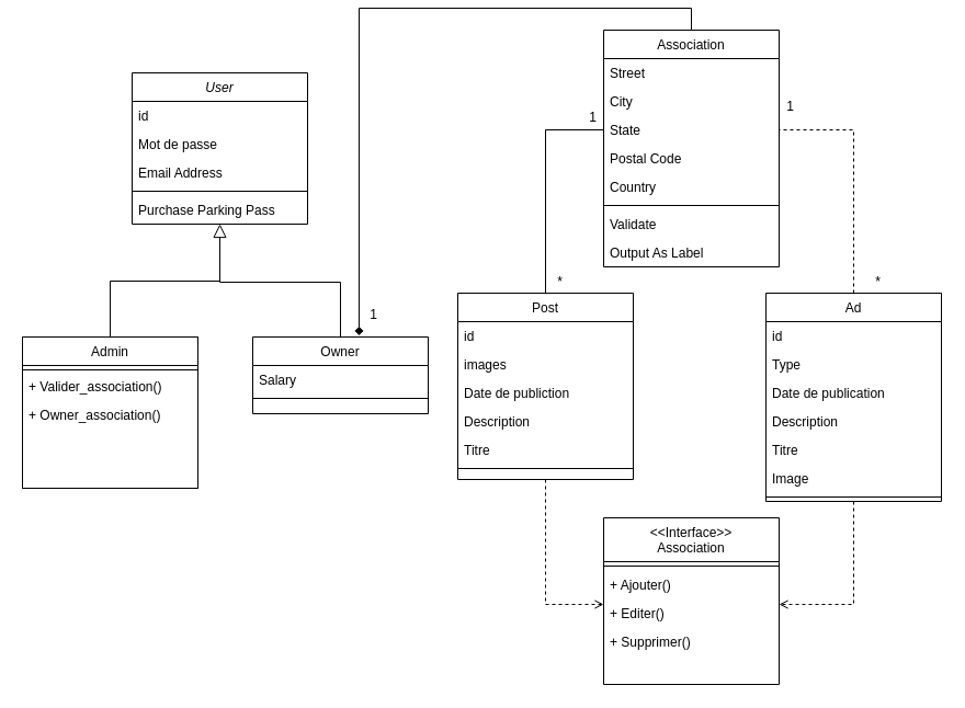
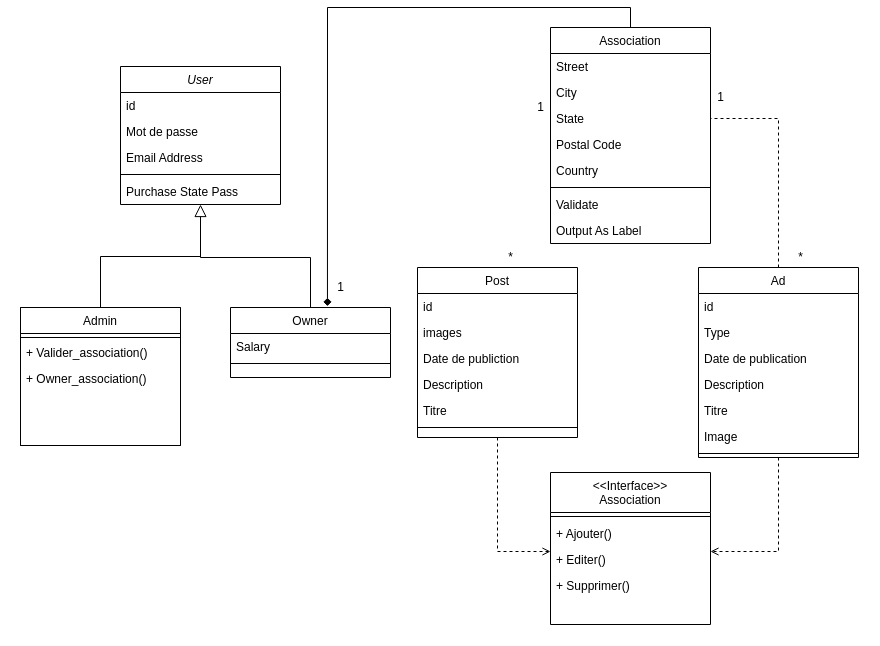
- <mxCell id="28" style="edgeStyle=orthogonalEdgeStyle;rounded=0;orthogonalLoop=1;jettySize=auto;html=1;entryX=0;entryY=0.5;entryDx=0;entryDy=0;startArrow=none;startFill=0;endArrow=none;endFill=0;" edge="1" parent="1" source="29" target="20"><mxGeometry relative="1" as="geometry" /></mxCell>
- <mxCell id="13" value="Purchase Parking Pass" style="text;align=left;verticalAlign=top;spacingLeft=4;spacingRight=4;overflow=hidden;rotatable=0;points=[[0,0.5],[1,0.5]];portConstraint=eastwest;" vertex="1" parent="8"><mxGeometry y="112" width="160" height="26" as="geometry" /></mxCell>
+ <mxCell id="13" value="Purchase State Pass" style="text;align=left;verticalAlign=top;spacingLeft=4;spacingRight=4;overflow=hidden;rotatable=0;points=[[0,0.5],[1,0.5]];portConstraint=eastwest;" vertex="1" parent="8"><mxGeometry y="112" width="160" height="26" as="geometry" /></mxCell>
